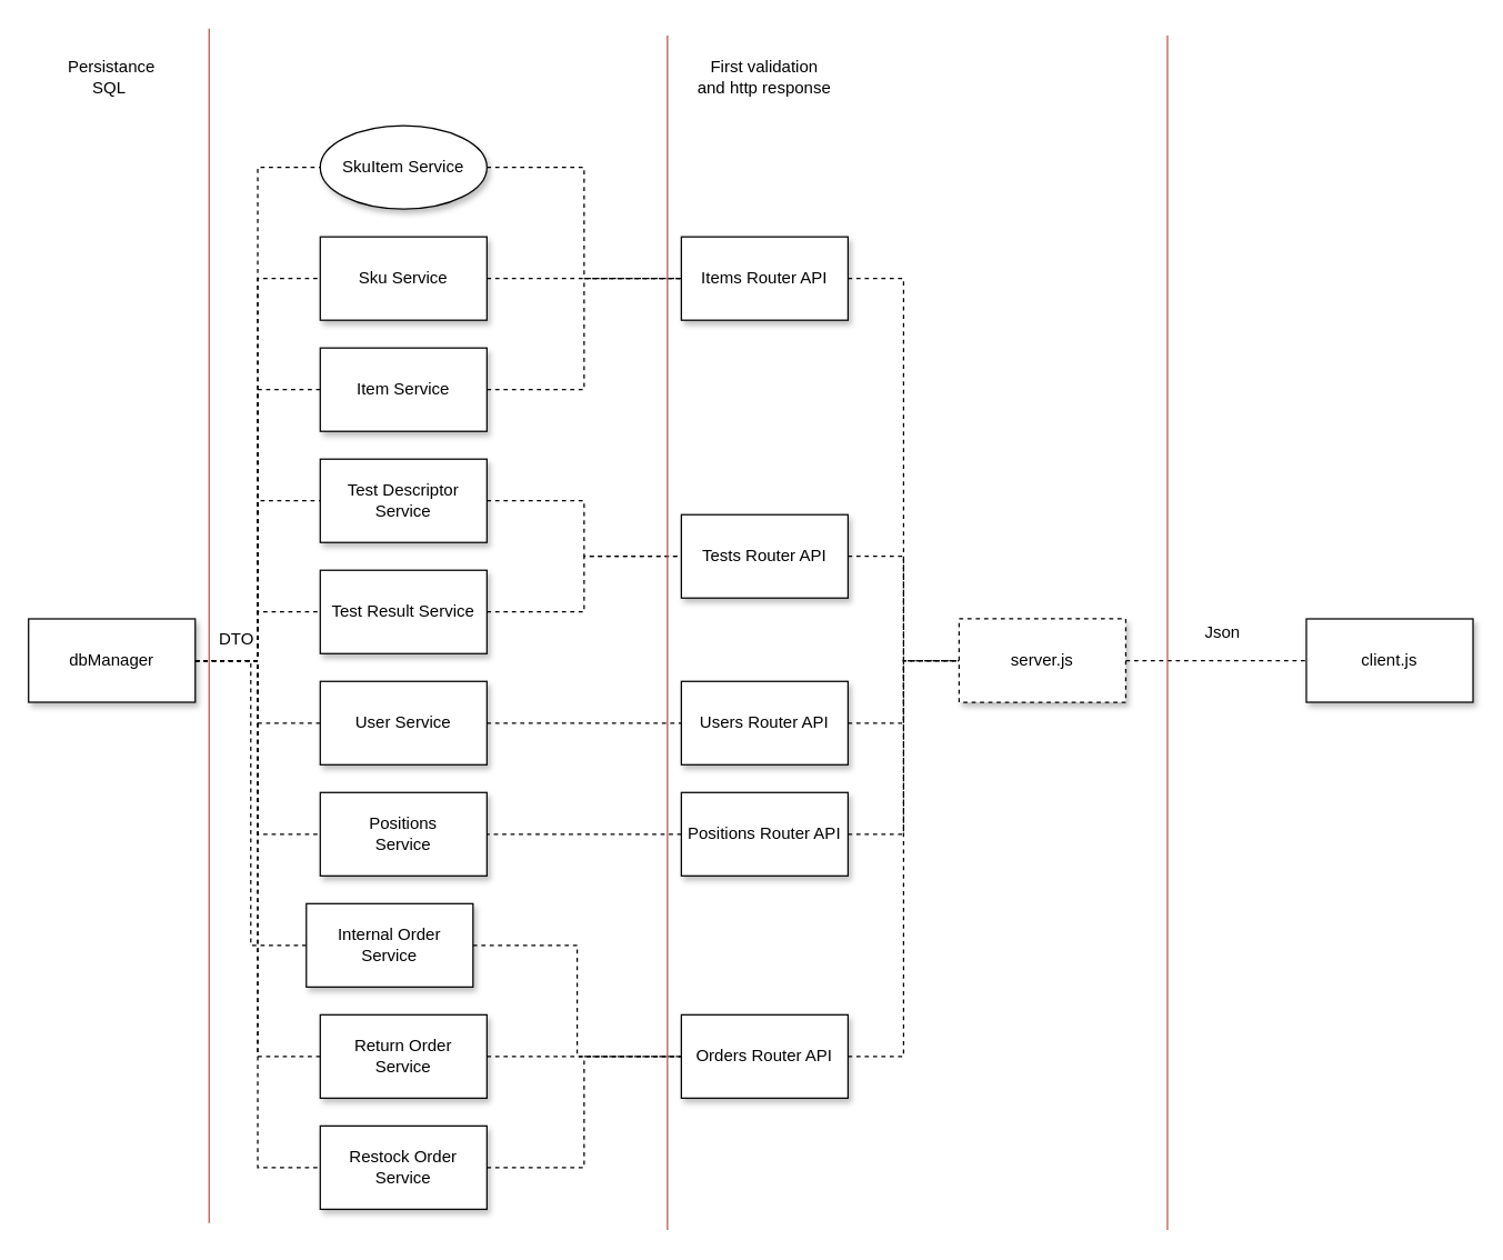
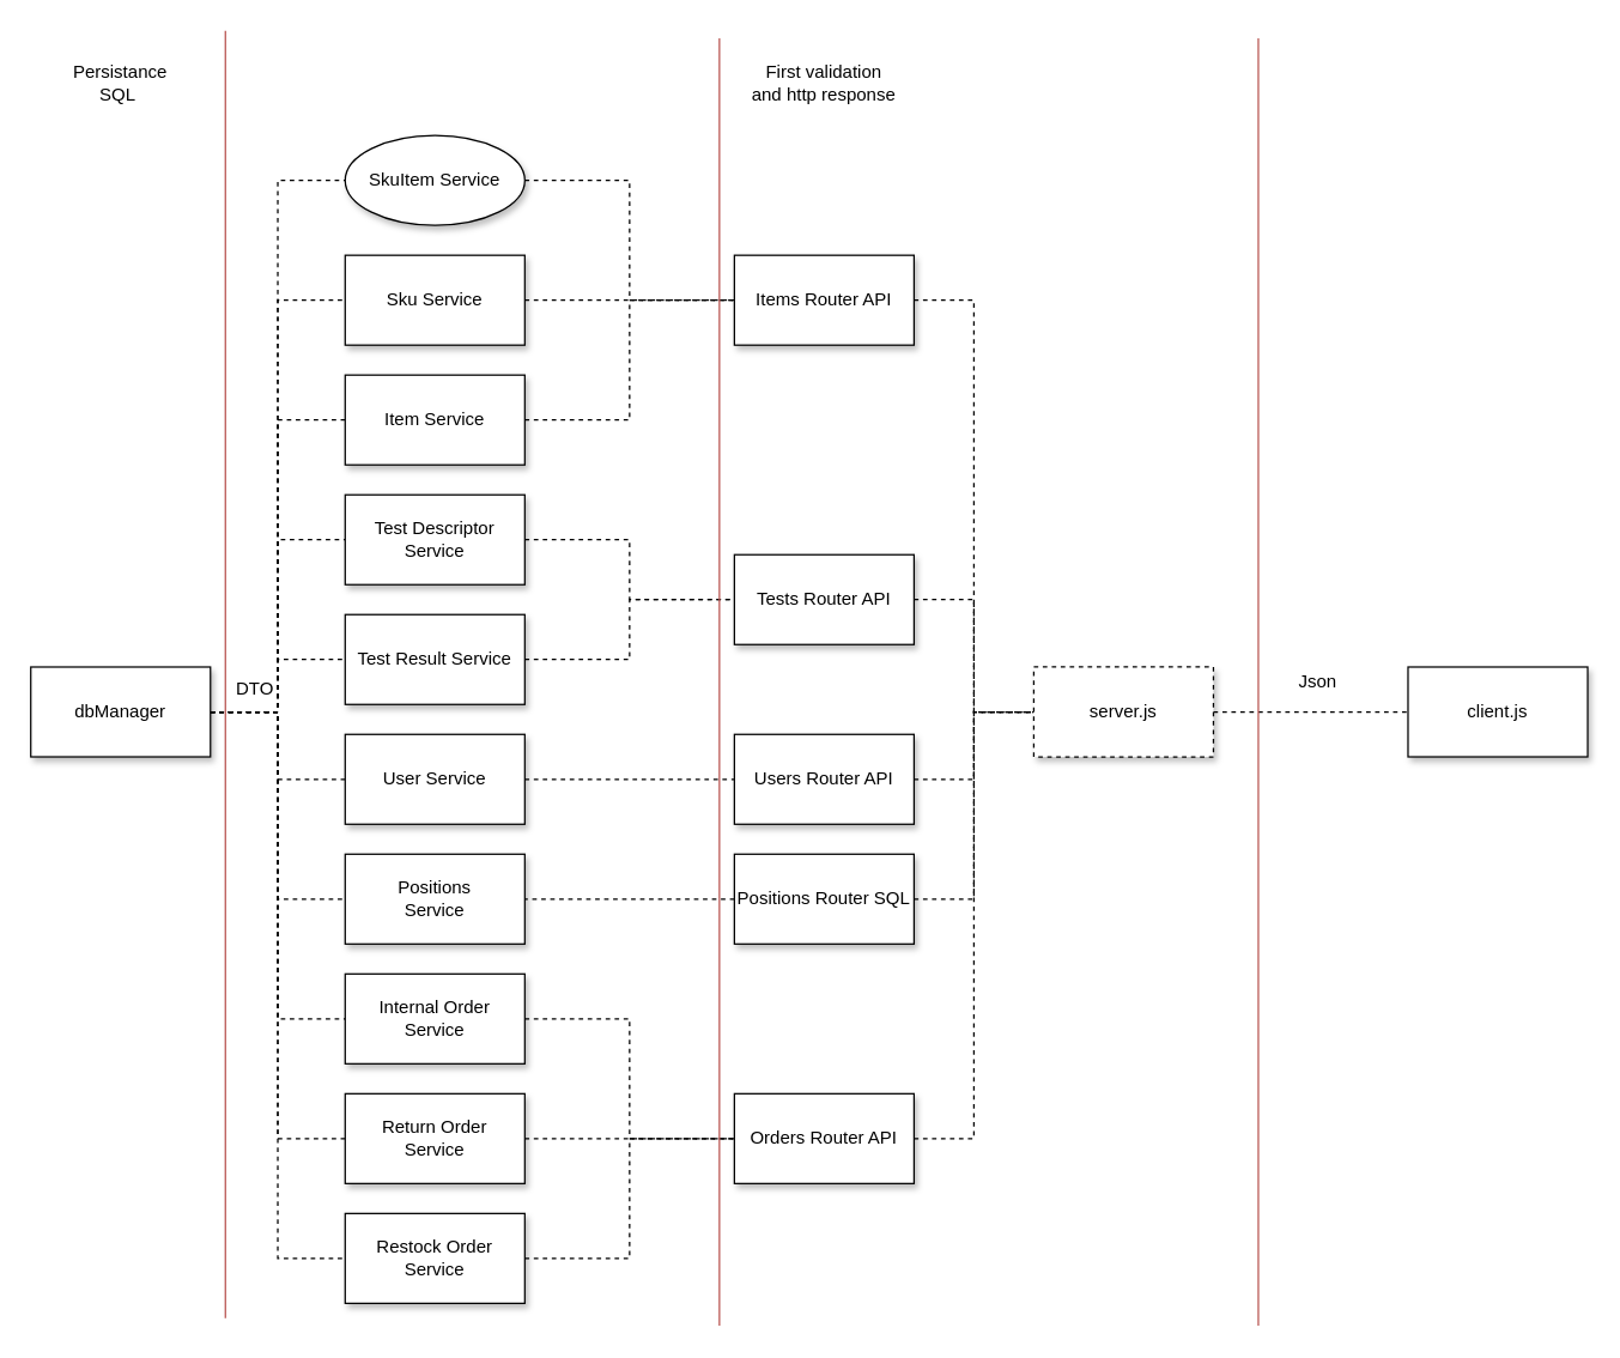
- <mxCell id="40" value="Positions Router API" style="rounded=0;whiteSpace=wrap;html=1;shadow=1;glass=0;" vertex="1" parent="1"><mxGeometry x="490" y="570" width="120" height="60" as="geometry" /></mxCell>
+ <mxCell id="40" value="Positions Router SQL" style="rounded=0;whiteSpace=wrap;html=1;shadow=1;glass=0;" vertex="1" parent="1"><mxGeometry x="490" y="570" width="120" height="60" as="geometry" /></mxCell>
- <mxCell id="14" value="Internal Order Service" style="rounded=0;whiteSpace=wrap;html=1;shadow=1;spacing=5;" vertex="1" parent="1"><mxGeometry x="220" y="650" width="120" height="60" as="geometry" /></mxCell>
+ <mxCell id="14" value="Internal Order Service" style="rounded=0;whiteSpace=wrap;html=1;shadow=1;spacing=5;" vertex="1" parent="1"><mxGeometry x="230" y="650" width="120" height="60" as="geometry" /></mxCell>
